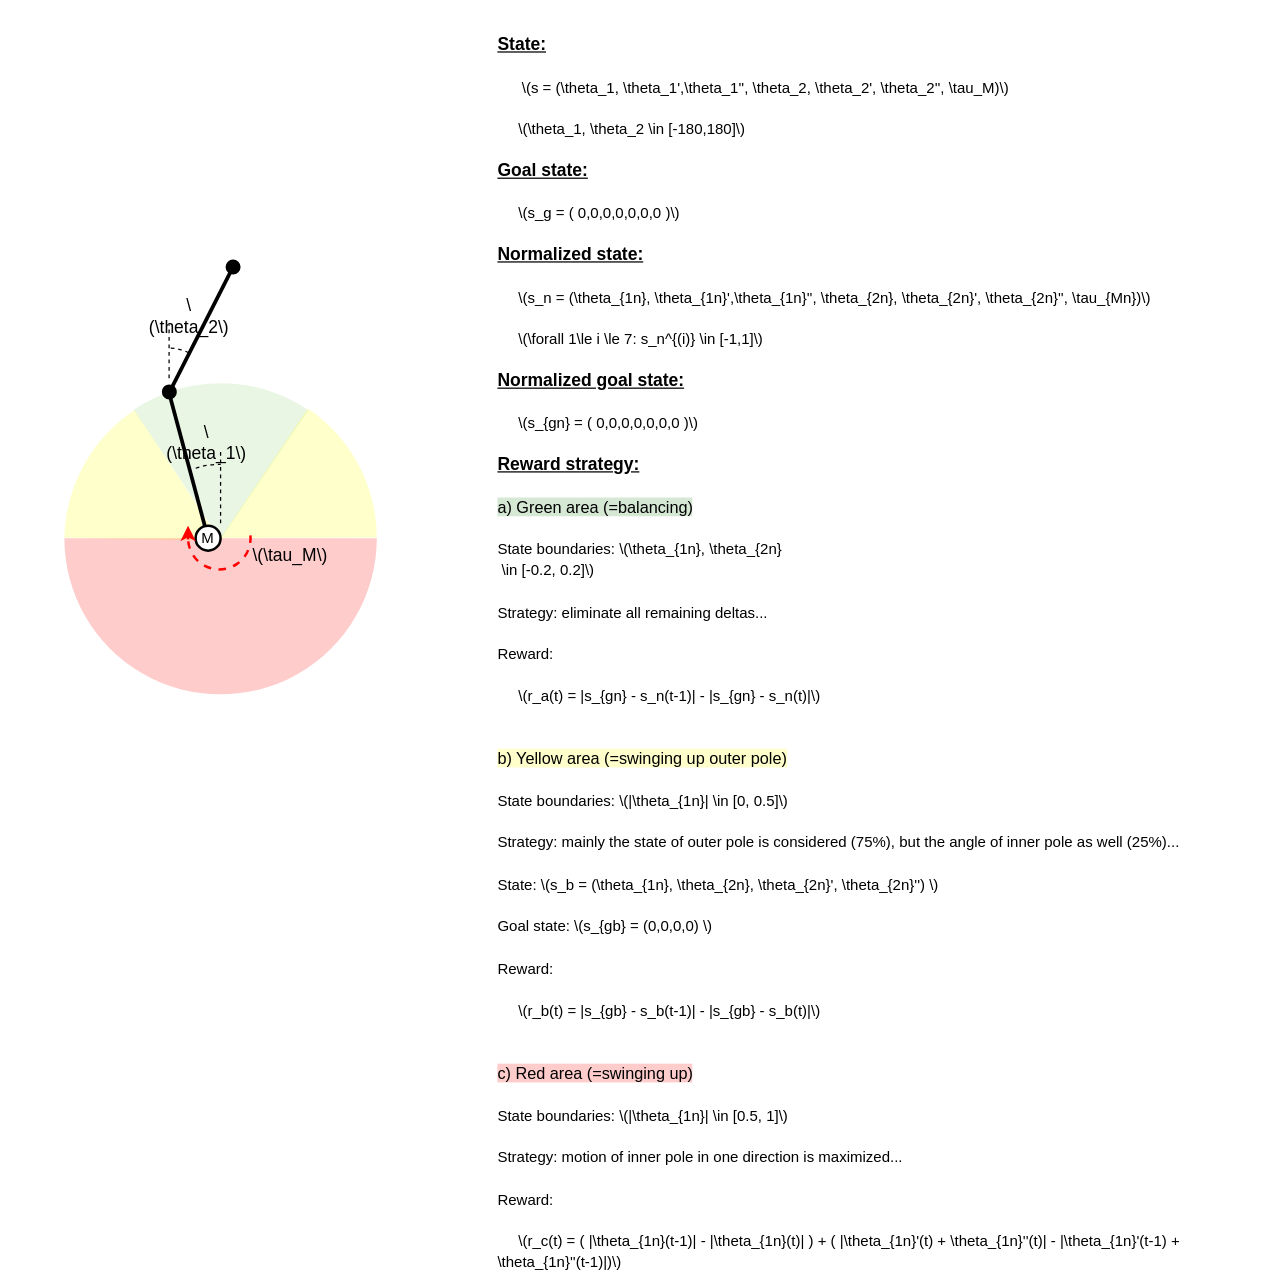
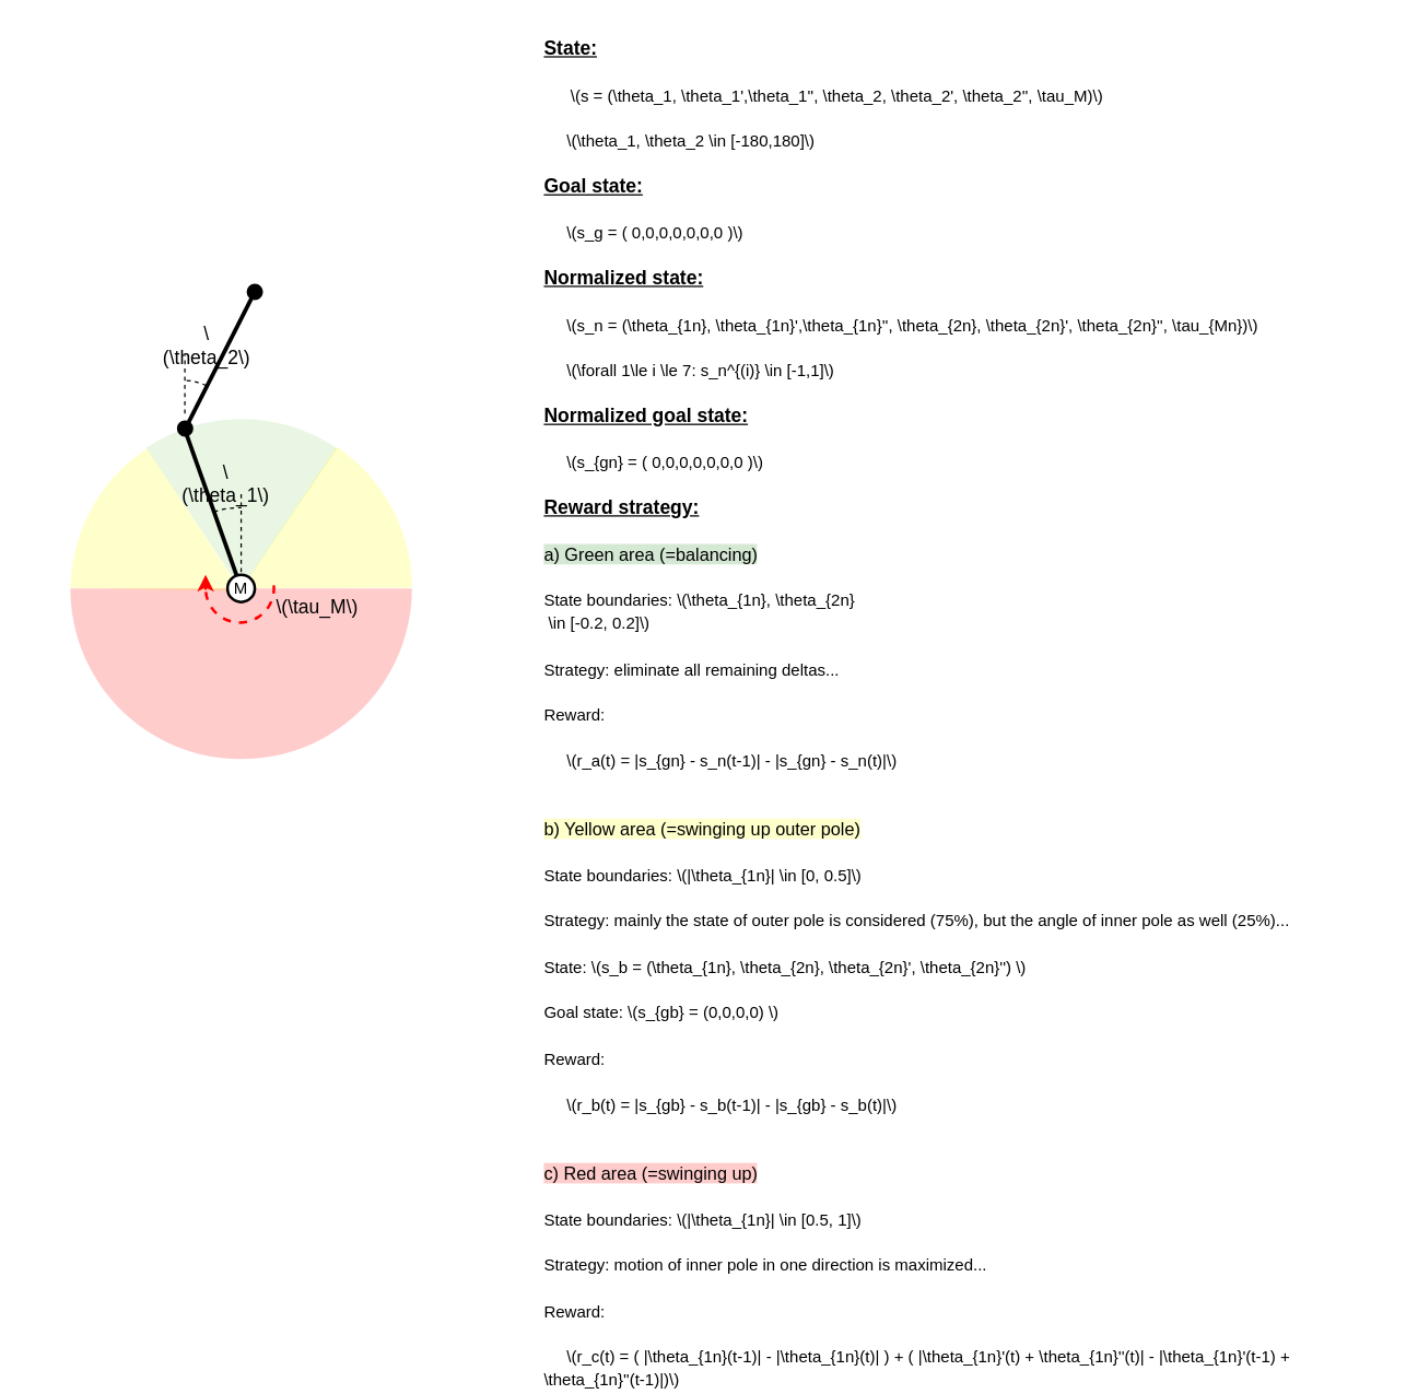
- <mxCell id="10" value="M" style="ellipse;whiteSpace=wrap;html=1;aspect=fixed;strokeWidth=2;" parent="4" vertex="1"><mxGeometry x="133.093" y="212" width="20" height="20" as="geometry" /></mxCell>
+ <mxCell id="10" value="M" style="ellipse;whiteSpace=wrap;html=1;aspect=fixed;strokeWidth=2;" parent="4" vertex="1"><mxGeometry x="143.093" y="212" width="20" height="20" as="geometry" /></mxCell>
